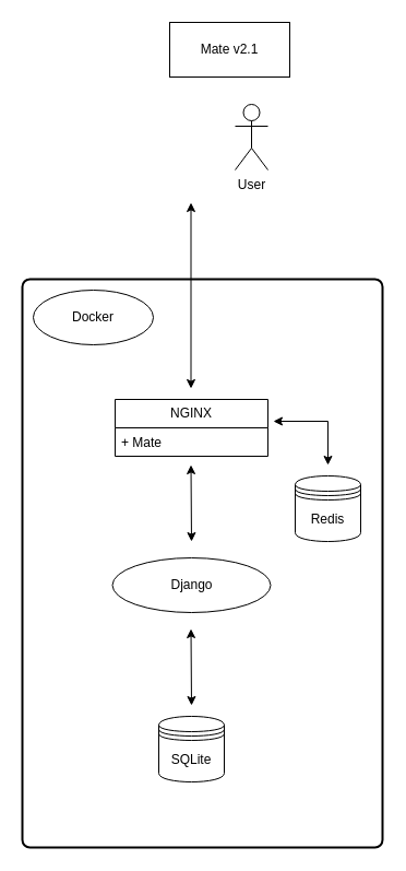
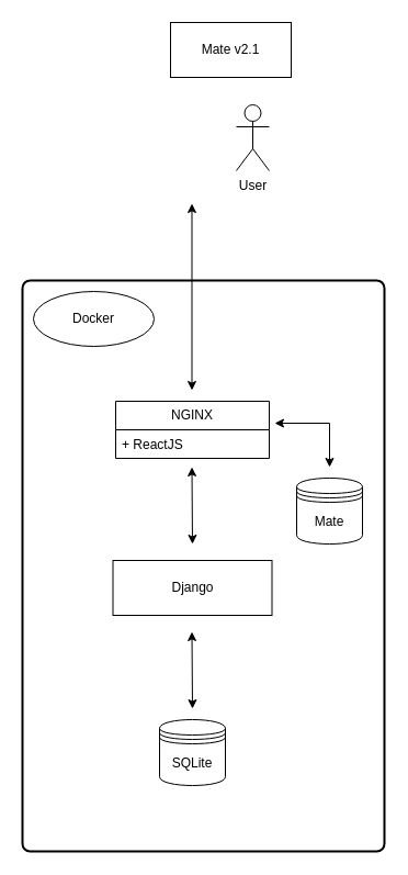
- <mxCell id="6" value="+ Mate" style="text;strokeColor=none;fillColor=none;align=left;verticalAlign=top;spacingLeft=4;spacingRight=4;overflow=hidden;rotatable=0;points=[[0,0.5],[1,0.5]];portConstraint=eastwest;whiteSpace=wrap;html=1;" parent="5" vertex="1"><mxGeometry y="26" width="140" height="26" as="geometry" /></mxCell>
+ <mxCell id="6" value="+ ReactJS" style="text;strokeColor=none;fillColor=none;align=left;verticalAlign=top;spacingLeft=4;spacingRight=4;overflow=hidden;rotatable=0;points=[[0,0.5],[1,0.5]];portConstraint=eastwest;whiteSpace=wrap;html=1;" parent="5" vertex="1"><mxGeometry y="26" width="140" height="26" as="geometry" /></mxCell>
- <mxCell id="13" value="Redis" style="shape=datastore;whiteSpace=wrap;html=1;" vertex="1" parent="1"><mxGeometry x="270" y="435" width="60" height="60" as="geometry" /></mxCell>
+ <mxCell id="13" value="Mate" style="shape=datastore;whiteSpace=wrap;html=1;" vertex="1" parent="1"><mxGeometry x="270" y="435" width="60" height="60" as="geometry" /></mxCell>
- <mxCell id="7" value="Django" style="ellipse;html=1;whiteSpace=wrap;" parent="1" vertex="1"><mxGeometry x="102.5" y="510" width="145" height="50" as="geometry" /></mxCell>
+ <mxCell id="7" value="Django" style="html=1;whiteSpace=wrap;" parent="1" vertex="1"><mxGeometry x="102.5" y="510" width="145" height="50" as="geometry" /></mxCell>
